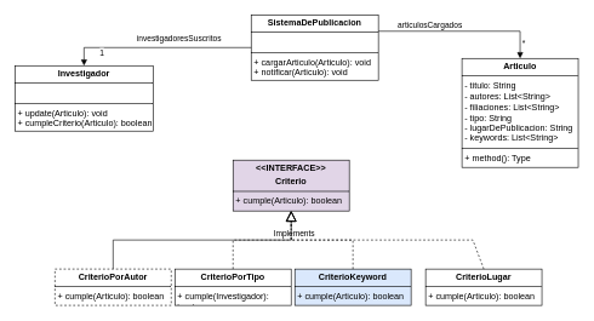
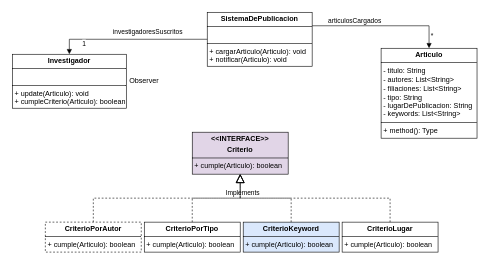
+ <mxCell id="5" value="Observer" style="text;html=1;whiteSpace=wrap;strokeColor=none;fillColor=none;align=center;verticalAlign=middle;rounded=0;" vertex="1" parent="1"><mxGeometry x="210" y="120" width="60" height="30" as="geometry" /></mxCell>
- <mxCell id="11" value="" style="endArrow=block;dashed=0;endFill=0;endSize=12;html=1;rounded=0;exitX=0.5;exitY=0;exitDx=0;exitDy=0;entryX=0.5;entryY=1;entryDx=0;entryDy=0;" edge="1" parent="1" source="13" target="10"><mxGeometry width="160" relative="1" as="geometry"><mxPoint x="330" y="160" as="sourcePoint" /><mxPoint x="280" y="320" as="targetPoint" /><Array as="points"><mxPoint x="155" y="330" /><mxPoint x="400" y="330" /></Array></mxGeometry></mxCell>
+ <mxCell id="11" value="" style="endArrow=block;dashed=1;endFill=0;endSize=12;html=1;rounded=0;exitX=0.5;exitY=0;exitDx=0;exitDy=0;entryX=0.5;entryY=1;entryDx=0;entryDy=0;" edge="1" parent="1" source="13" target="10"><mxGeometry width="160" relative="1" as="geometry"><mxPoint x="330" y="160" as="sourcePoint" /><mxPoint x="280" y="320" as="targetPoint" /><Array as="points"><mxPoint x="155" y="330" /><mxPoint x="400" y="330" /></Array></mxGeometry></mxCell>
- <mxCell id="14" value="&lt;p style=&quot;margin:0px;margin-top:4px;text-align:center;&quot;&gt;&lt;b style=&quot;background-color: transparent; color: light-dark(rgb(0, 0, 0), rgb(255, 255, 255));&quot;&gt;CriterioPorTipo&lt;/b&gt;&lt;/p&gt;&lt;hr size=&quot;1&quot; style=&quot;border-style:solid;&quot;&gt;&lt;p style=&quot;margin:0px;margin-left:4px;&quot;&gt;+ cumple(Investigador): boolean&lt;/p&gt;" style="verticalAlign=top;align=left;overflow=fill;html=1;whiteSpace=wrap;" vertex="1" parent="1"><mxGeometry x="240" y="370" width="160" height="50" as="geometry" /></mxCell>
+ <mxCell id="14" value="&lt;p style=&quot;margin:0px;margin-top:4px;text-align:center;&quot;&gt;&lt;b style=&quot;background-color: transparent; color: light-dark(rgb(0, 0, 0), rgb(255, 255, 255));&quot;&gt;CriterioPorTipo&lt;/b&gt;&lt;/p&gt;&lt;hr size=&quot;1&quot; style=&quot;border-style:solid;&quot;&gt;&lt;p style=&quot;margin:0px;margin-left:4px;&quot;&gt;+ cumple(Articulo): boolean&lt;/p&gt;" style="verticalAlign=top;align=left;overflow=fill;html=1;whiteSpace=wrap;" vertex="1" parent="1"><mxGeometry x="240" y="370" width="160" height="50" as="geometry" /></mxCell>
- <mxCell id="16" value="&lt;p style=&quot;margin:0px;margin-top:4px;text-align:center;&quot;&gt;&lt;b style=&quot;background-color: transparent; color: light-dark(rgb(0, 0, 0), rgb(255, 255, 255));&quot;&gt;CriterioLugar&lt;/b&gt;&lt;/p&gt;&lt;hr size=&quot;1&quot; style=&quot;border-style:solid;&quot;&gt;&lt;p style=&quot;margin:0px;margin-left:4px;&quot;&gt;+ cumple(Articulo): boolean&lt;/p&gt;" style="verticalAlign=top;align=left;overflow=fill;html=1;whiteSpace=wrap;" vertex="1" parent="1"><mxGeometry x="585" y="370" width="160" height="50" as="geometry" /></mxCell>
+ <mxCell id="16" value="&lt;p style=&quot;margin:0px;margin-top:4px;text-align:center;&quot;&gt;&lt;b style=&quot;background-color: transparent; color: light-dark(rgb(0, 0, 0), rgb(255, 255, 255));&quot;&gt;CriterioLugar&lt;/b&gt;&lt;/p&gt;&lt;hr size=&quot;1&quot; style=&quot;border-style:solid;&quot;&gt;&lt;p style=&quot;margin:0px;margin-left:4px;&quot;&gt;+ cumple(Articulo): boolean&lt;/p&gt;" style="verticalAlign=top;align=left;overflow=fill;html=1;whiteSpace=wrap;" vertex="1" parent="1"><mxGeometry x="570" y="370" width="160" height="50" as="geometry" /></mxCell>
